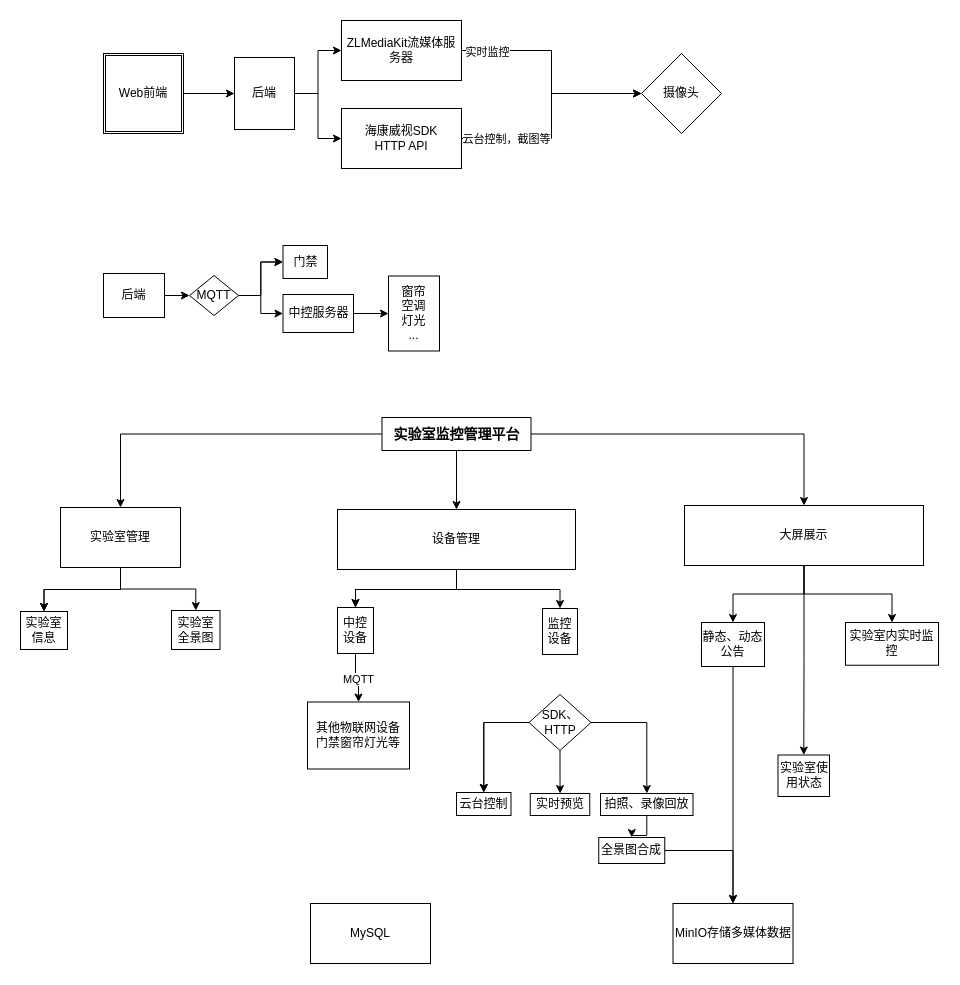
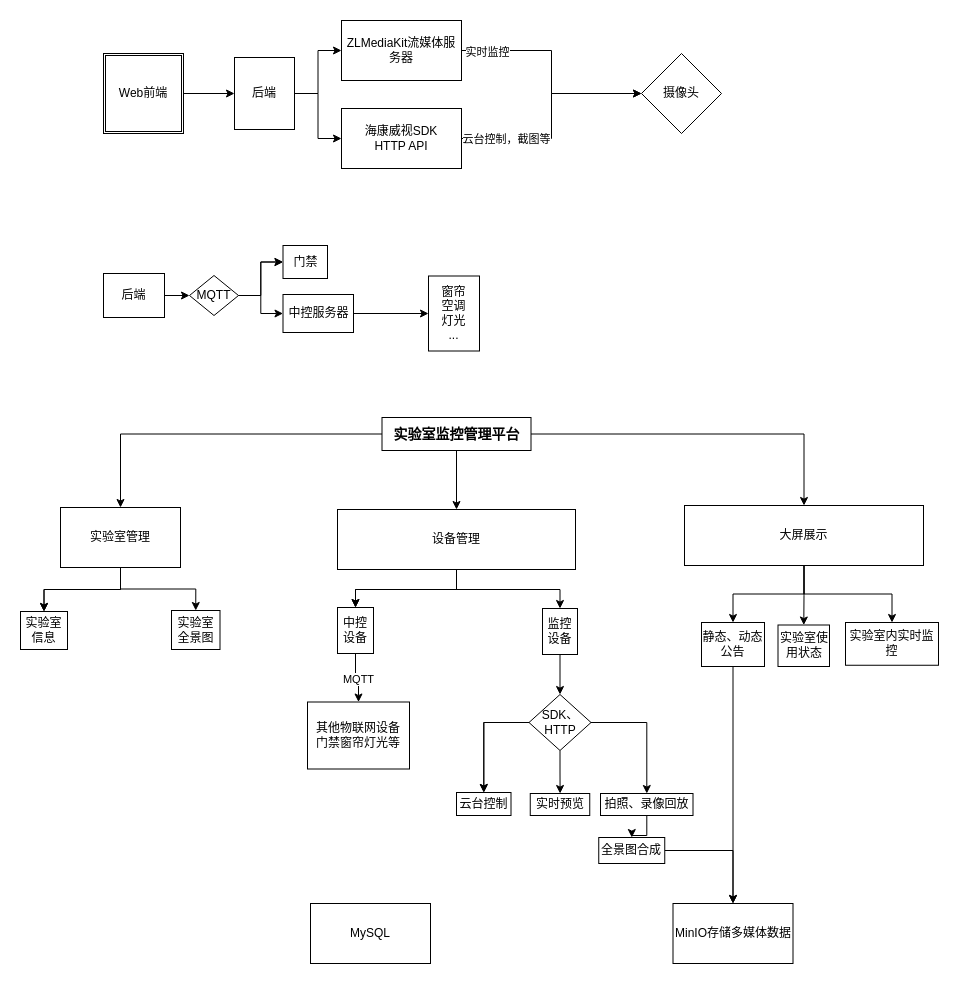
- <mxCell id="23" value="窗帘&lt;div&gt;空调&lt;/div&gt;&lt;div&gt;灯光&lt;/div&gt;&lt;div&gt;...&lt;/div&gt;" style="rounded=0;whiteSpace=wrap;html=1;" parent="1" vertex="1"><mxGeometry x="388" y="275.5" width="51" height="75" as="geometry" /></mxCell>
+ <mxCell id="23" value="窗帘&lt;div&gt;空调&lt;/div&gt;&lt;div&gt;灯光&lt;/div&gt;&lt;div&gt;...&lt;/div&gt;" style="rounded=0;whiteSpace=wrap;html=1;" parent="1" vertex="1"><mxGeometry x="428" y="275.5" width="51" height="75" as="geometry" /></mxCell>
+ <mxCell id="47" value="" style="edgeStyle=orthogonalEdgeStyle;rounded=0;orthogonalLoop=1;jettySize=auto;html=1;" edge="1" parent="1" source="48" target="58"><mxGeometry relative="1" as="geometry"><mxPoint x="609" y="712" as="targetPoint" /></mxGeometry></mxCell>
- <mxCell id="51" value="实验室使用状态" style="rounded=0;whiteSpace=wrap;html=1;" vertex="1" parent="1"><mxGeometry x="777.5" y="754.5" width="51.5" height="41.5" as="geometry" /></mxCell>
+ <mxCell id="51" value="实验室使用状态" style="rounded=0;whiteSpace=wrap;html=1;" vertex="1" parent="1"><mxGeometry x="777.5" y="624.5" width="51.5" height="41.5" as="geometry" /></mxCell>
